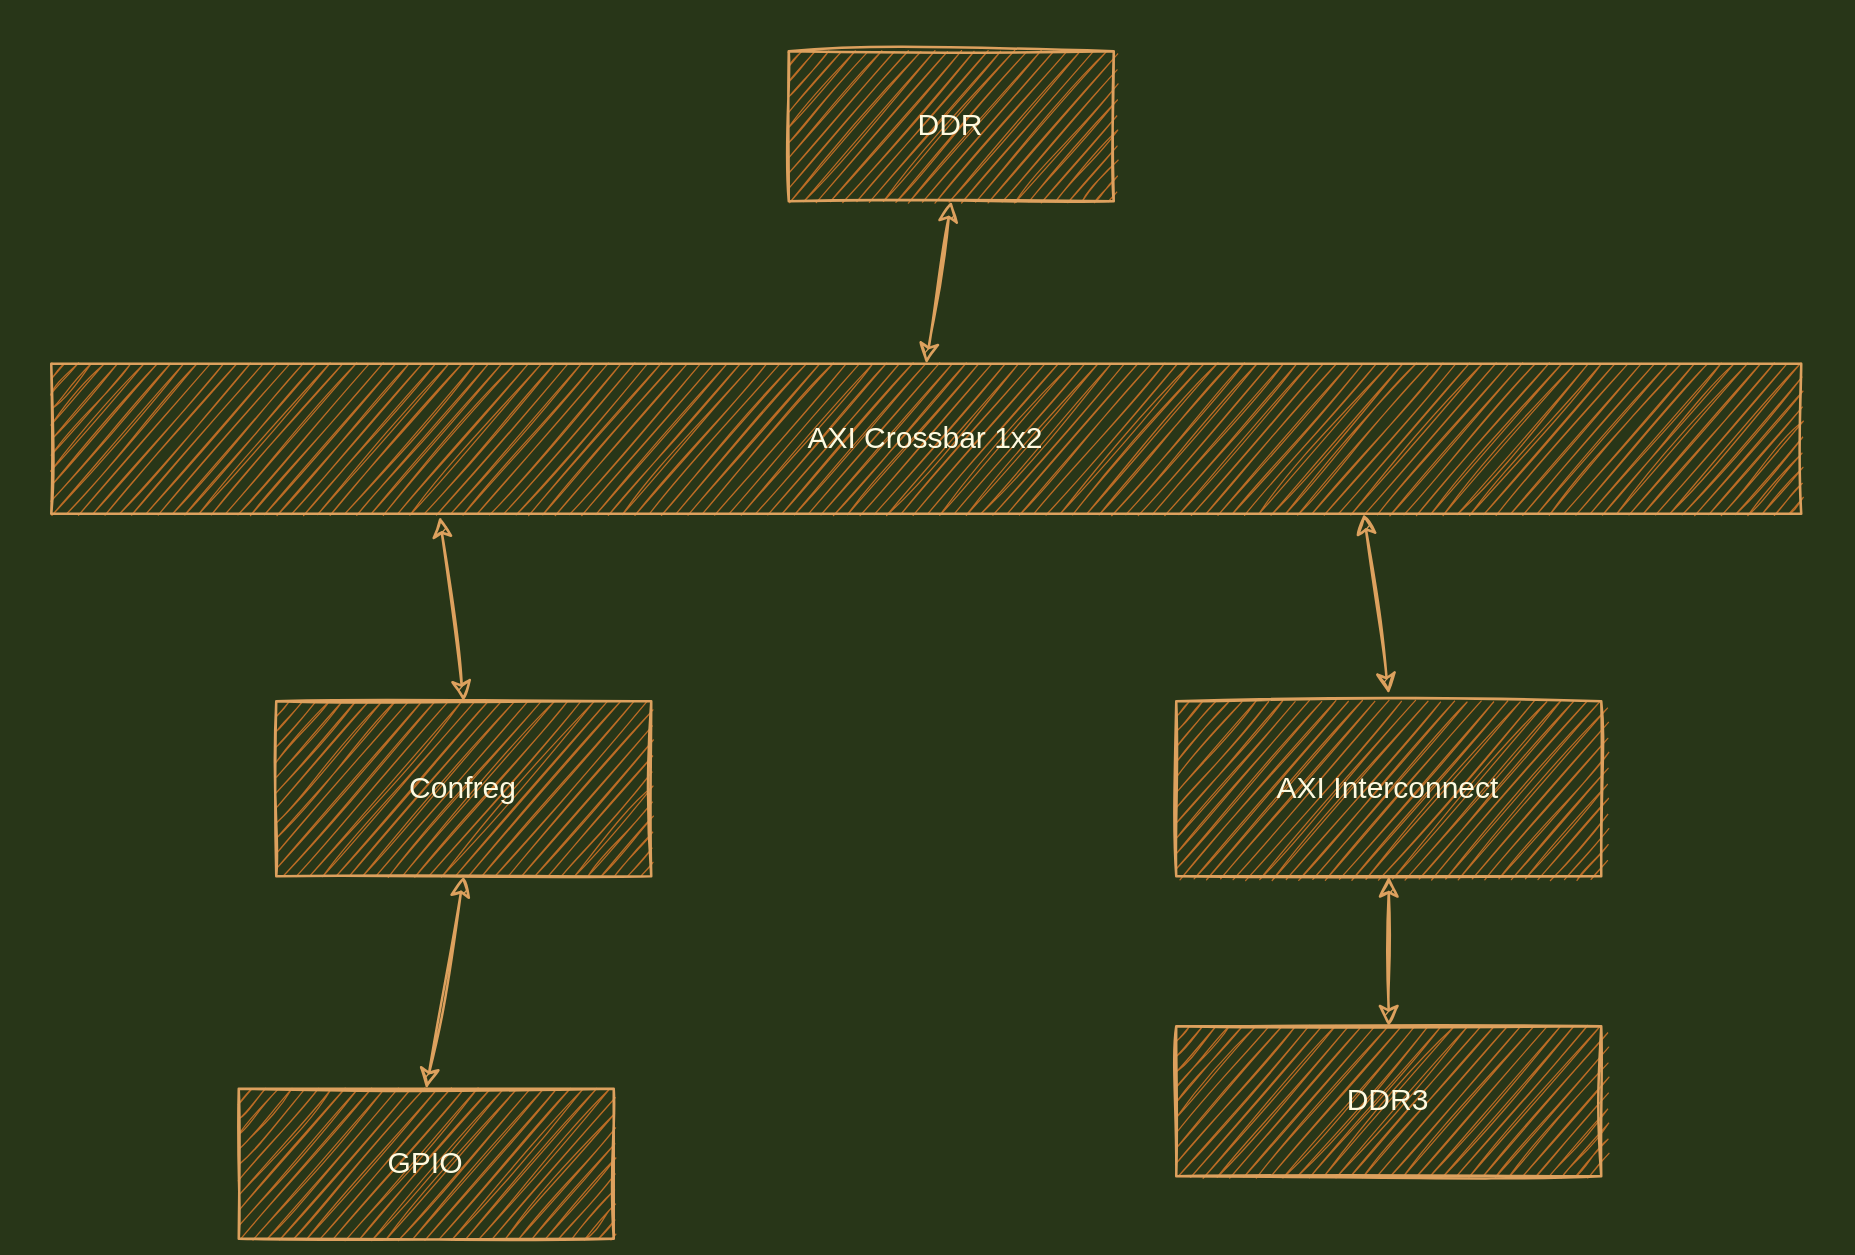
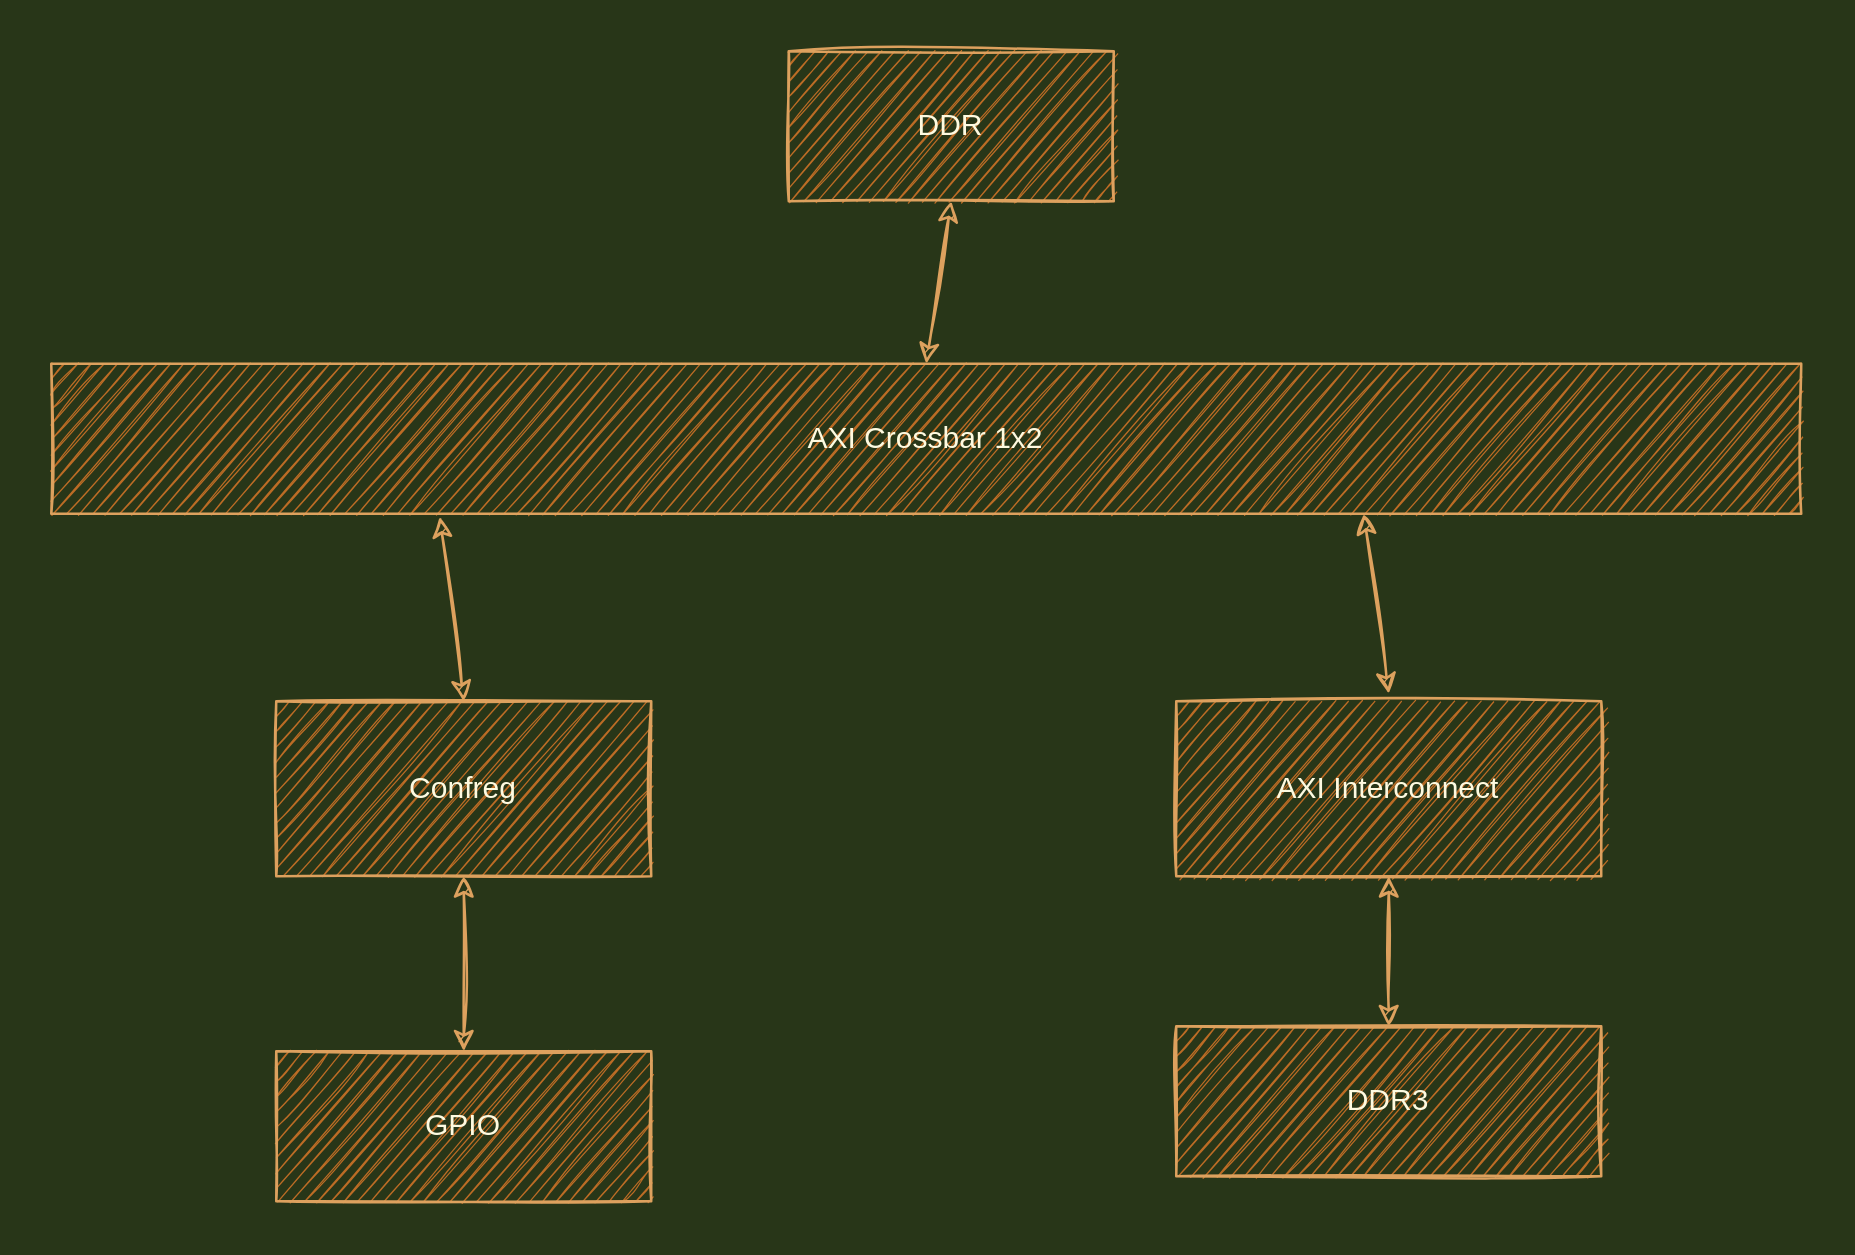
- <mxCell id="8" value="GPIO" style="rounded=0;whiteSpace=wrap;html=1;fillColor=#BC6C25;strokeColor=#DDA15E;fontColor=#FEFAE0;sketch=1;" vertex="1" parent="1"><mxGeometry x="95" y="435" width="150" height="60" as="geometry" /></mxCell>
+ <mxCell id="8" value="GPIO" style="rounded=0;whiteSpace=wrap;html=1;fillColor=#BC6C25;strokeColor=#DDA15E;fontColor=#FEFAE0;sketch=1;" vertex="1" parent="1"><mxGeometry x="110" y="420" width="150" height="60" as="geometry" /></mxCell>
